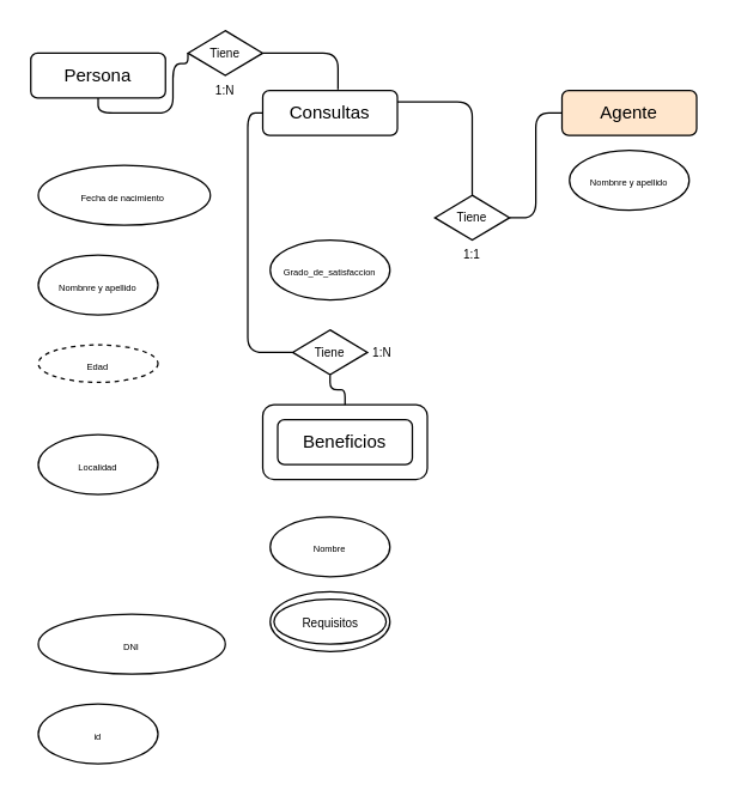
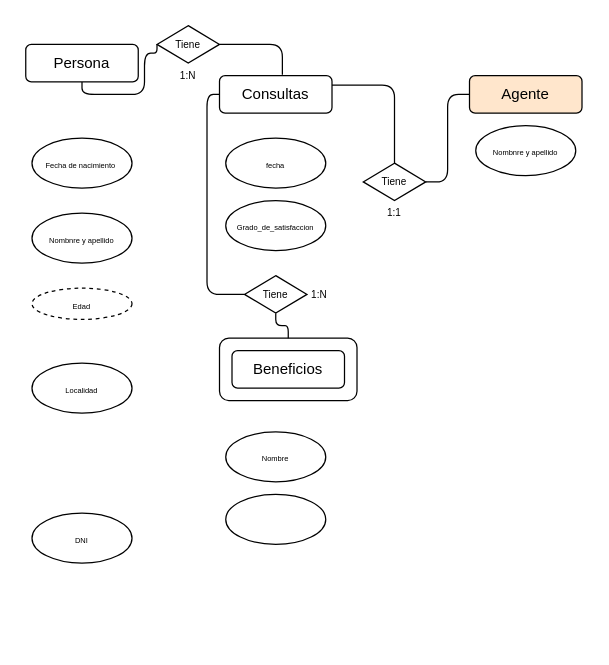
- <mxCell id="4" value="&lt;font style=&quot;font-size: 6px&quot;&gt;Fecha de nacimiento&amp;nbsp;&lt;/font&gt;" style="ellipse;whiteSpace=wrap;html=1;" parent="1" vertex="1"><mxGeometry x="25" y="110" width="115" height="40" as="geometry" /></mxCell>
+ <mxCell id="4" value="&lt;font style=&quot;font-size: 6px&quot;&gt;Fecha de nacimiento&amp;nbsp;&lt;/font&gt;" style="ellipse;whiteSpace=wrap;html=1;" parent="1" vertex="1"><mxGeometry x="25" y="110" width="80" height="40" as="geometry" /></mxCell>
+ <mxCell id="16" value="&lt;font style=&quot;font-size: 6px&quot;&gt;fecha&lt;/font&gt;" style="ellipse;whiteSpace=wrap;html=1;" parent="1" vertex="1"><mxGeometry x="180" y="110" width="80" height="40" as="geometry" /></mxCell>
- <mxCell id="20" value="&lt;font style=&quot;font-size: 8px&quot;&gt;Requisitos&lt;/font&gt;" style="ellipse;whiteSpace=wrap;html=1;fontSize=12;" parent="1" vertex="1"><mxGeometry x="182.5" y="400" width="75" height="30" as="geometry" /></mxCell>
- <mxCell id="8" value="&lt;span style=&quot;font-size: 6px&quot;&gt;DNI&lt;/span&gt;" style="ellipse;whiteSpace=wrap;html=1;" parent="1" vertex="1"><mxGeometry x="25" y="410" width="125" height="40" as="geometry" /></mxCell>
+ <mxCell id="8" value="&lt;span style=&quot;font-size: 6px&quot;&gt;DNI&lt;/span&gt;" style="ellipse;whiteSpace=wrap;html=1;" parent="1" vertex="1"><mxGeometry x="25" y="410" width="80" height="40" as="geometry" /></mxCell>
- <mxCell id="9" value="&lt;span style=&quot;font-size: 6px&quot;&gt;id&lt;/span&gt;" style="ellipse;whiteSpace=wrap;html=1;" parent="1" vertex="1"><mxGeometry x="25" y="470" width="80" height="40" as="geometry" /></mxCell>
